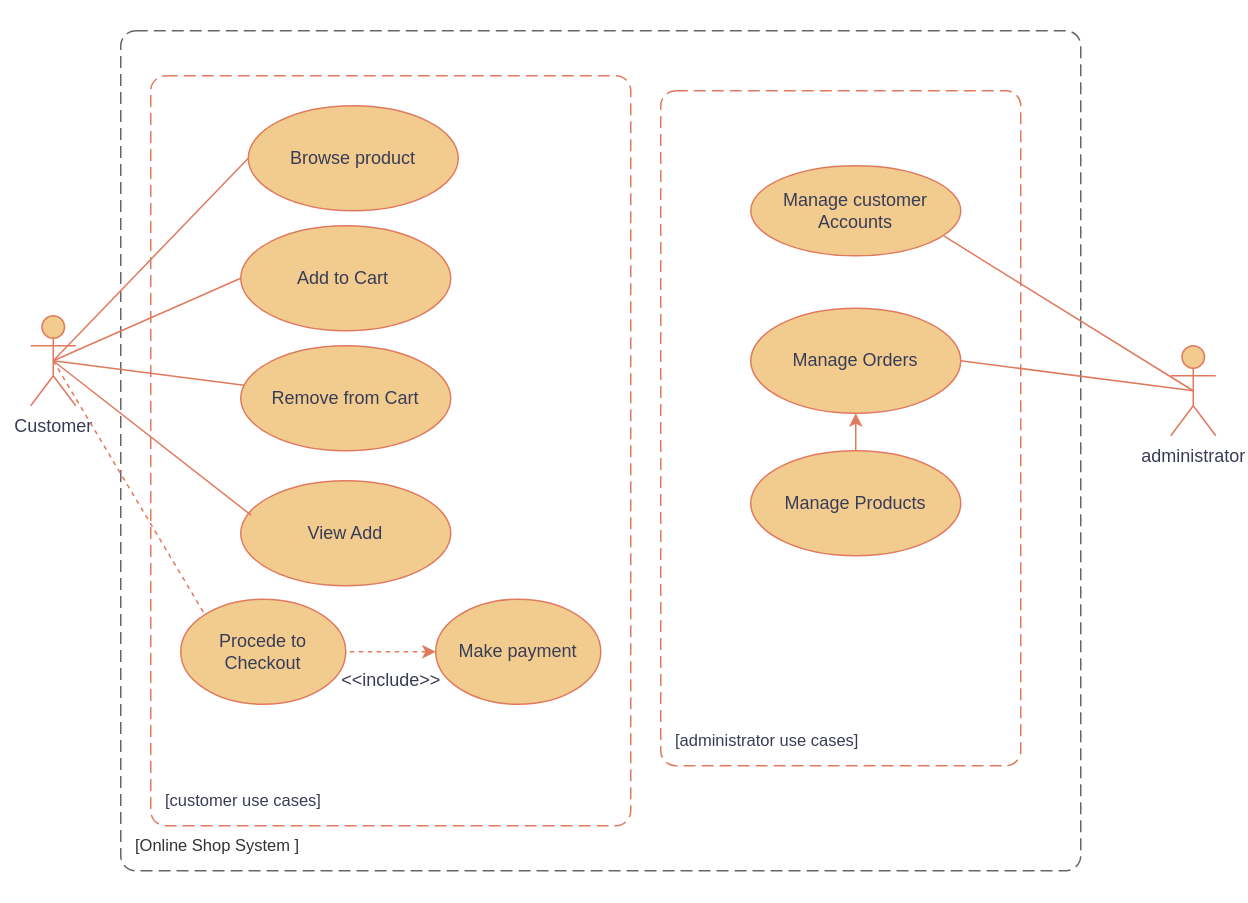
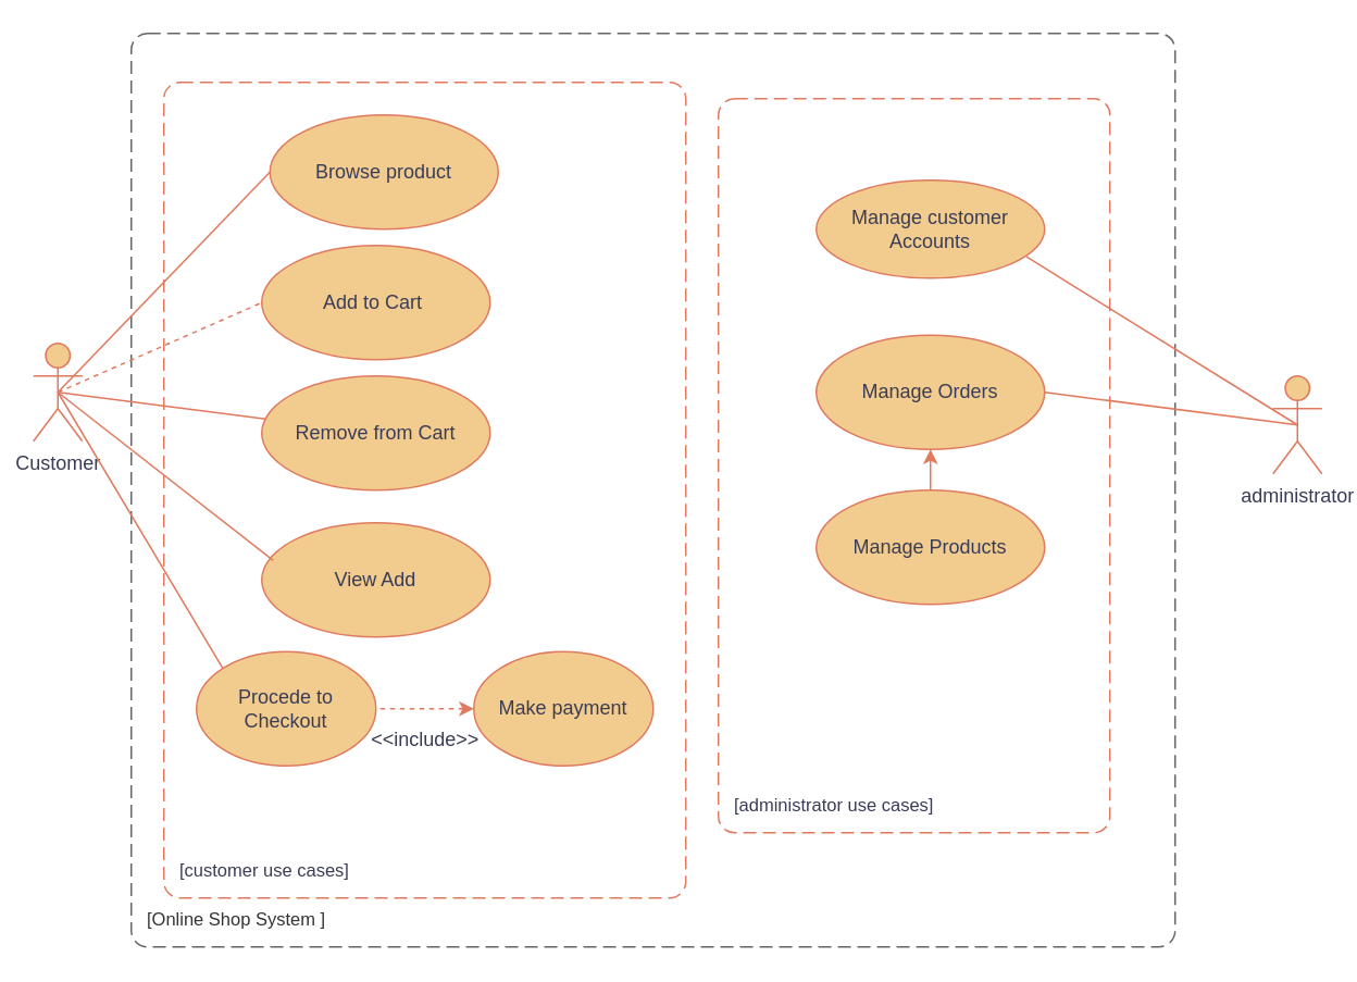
- <mxCell id="19" value="" style="endArrow=none;startArrow=none;html=1;rounded=0;strokeColor=#E07A5F;fontColor=#393C56;fillColor=#F2CC8F;startFill=0;endFill=0;exitX=0.5;exitY=0.5;exitDx=0;exitDy=0;exitPerimeter=0;entryX=0;entryY=0.5;entryDx=0;entryDy=0;" edge="1" parent="1" source="2" target="12"><mxGeometry width="50" height="50" relative="1" as="geometry"><mxPoint x="45" y="250" as="sourcePoint" /><mxPoint x="172" y="266" as="targetPoint" /><Array as="points" /></mxGeometry></mxCell>
+ <mxCell id="19" value="" style="endArrow=none;startArrow=none;html=1;rounded=0;strokeColor=#E07A5F;fontColor=#393C56;fillColor=#F2CC8F;startFill=0;endFill=0;exitX=0.5;exitY=0.5;exitDx=0;exitDy=0;exitPerimeter=0;entryX=0;entryY=0.5;entryDx=0;entryDy=0;dashed=1;" edge="1" parent="1" source="2" target="12"><mxGeometry width="50" height="50" relative="1" as="geometry"><mxPoint x="45" y="250" as="sourcePoint" /><mxPoint x="172" y="266" as="targetPoint" /><Array as="points" /></mxGeometry></mxCell>
- <mxCell id="21" value="" style="endArrow=none;startArrow=none;html=1;rounded=0;strokeColor=#E07A5F;fontColor=#393C56;fillColor=#F2CC8F;startFill=0;endFill=0;entryX=0;entryY=0;entryDx=0;entryDy=0;exitX=0.5;exitY=0.5;exitDx=0;exitDy=0;exitPerimeter=0;dashed=1;" edge="1" parent="1" source="2" target="15"><mxGeometry width="50" height="50" relative="1" as="geometry"><mxPoint x="45" y="250" as="sourcePoint" /><mxPoint x="177" y="353" as="targetPoint" /><Array as="points" /></mxGeometry></mxCell>
+ <mxCell id="21" value="" style="endArrow=none;startArrow=none;html=1;rounded=0;strokeColor=#E07A5F;fontColor=#393C56;fillColor=#F2CC8F;startFill=0;endFill=0;entryX=0;entryY=0;entryDx=0;entryDy=0;exitX=0.5;exitY=0.5;exitDx=0;exitDy=0;exitPerimeter=0;" edge="1" parent="1" source="2" target="15"><mxGeometry width="50" height="50" relative="1" as="geometry"><mxPoint x="45" y="250" as="sourcePoint" /><mxPoint x="177" y="353" as="targetPoint" /><Array as="points" /></mxGeometry></mxCell>
